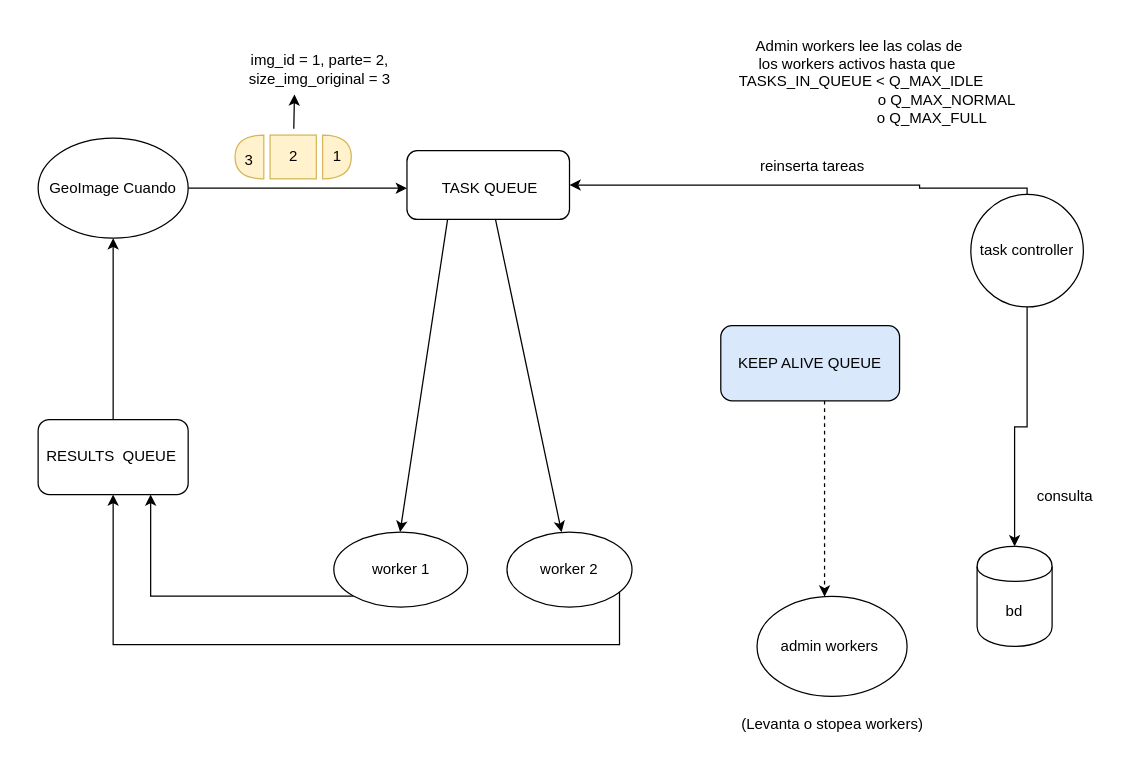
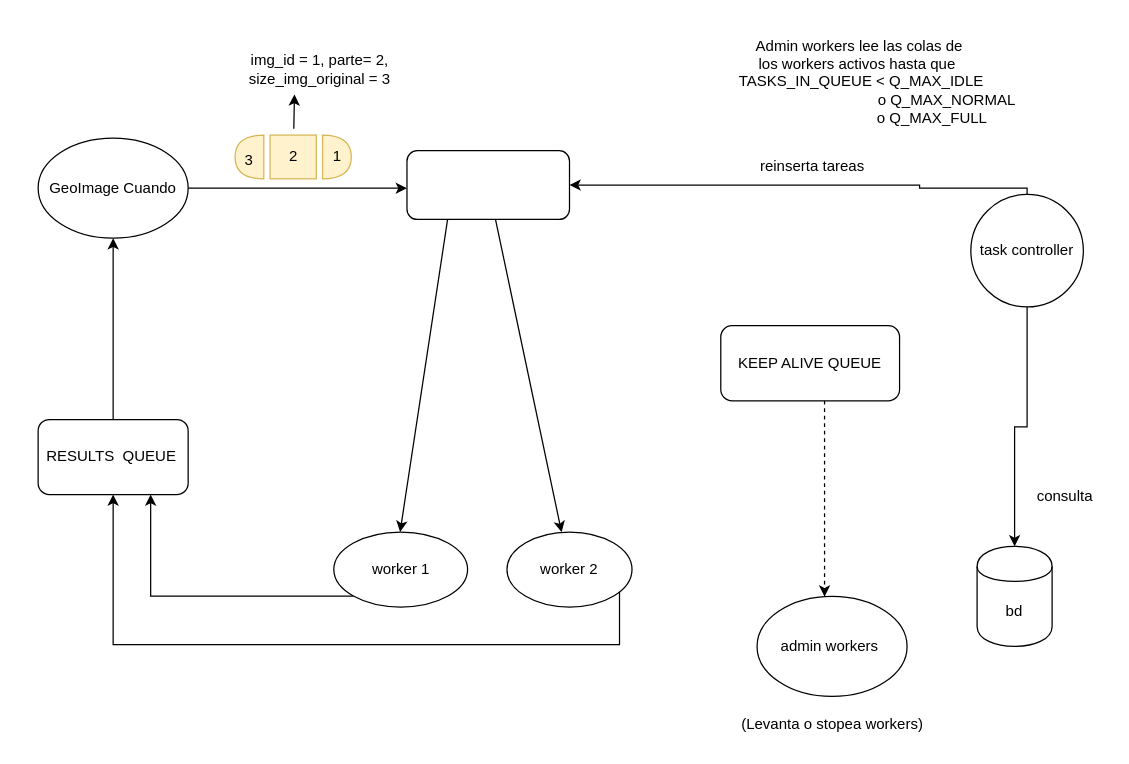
- <mxCell id="8" value="TASK QUEUE" style="text;html=1;align=center;verticalAlign=middle;resizable=0;points=[];;autosize=1;" parent="1" vertex="1"><mxGeometry x="345.5" y="140" width="90" height="20" as="geometry" /></mxCell>
- <mxCell id="30" value="KEEP ALIVE QUEUE" style="rounded=1;whiteSpace=wrap;html=1;fillColor=#dae8fc;" parent="1" vertex="1"><mxGeometry x="576" y="260" width="143" height="60" as="geometry" /></mxCell>
+ <mxCell id="30" value="KEEP ALIVE QUEUE" style="rounded=1;whiteSpace=wrap;html=1;" parent="1" vertex="1"><mxGeometry x="576" y="260" width="143" height="60" as="geometry" /></mxCell>
